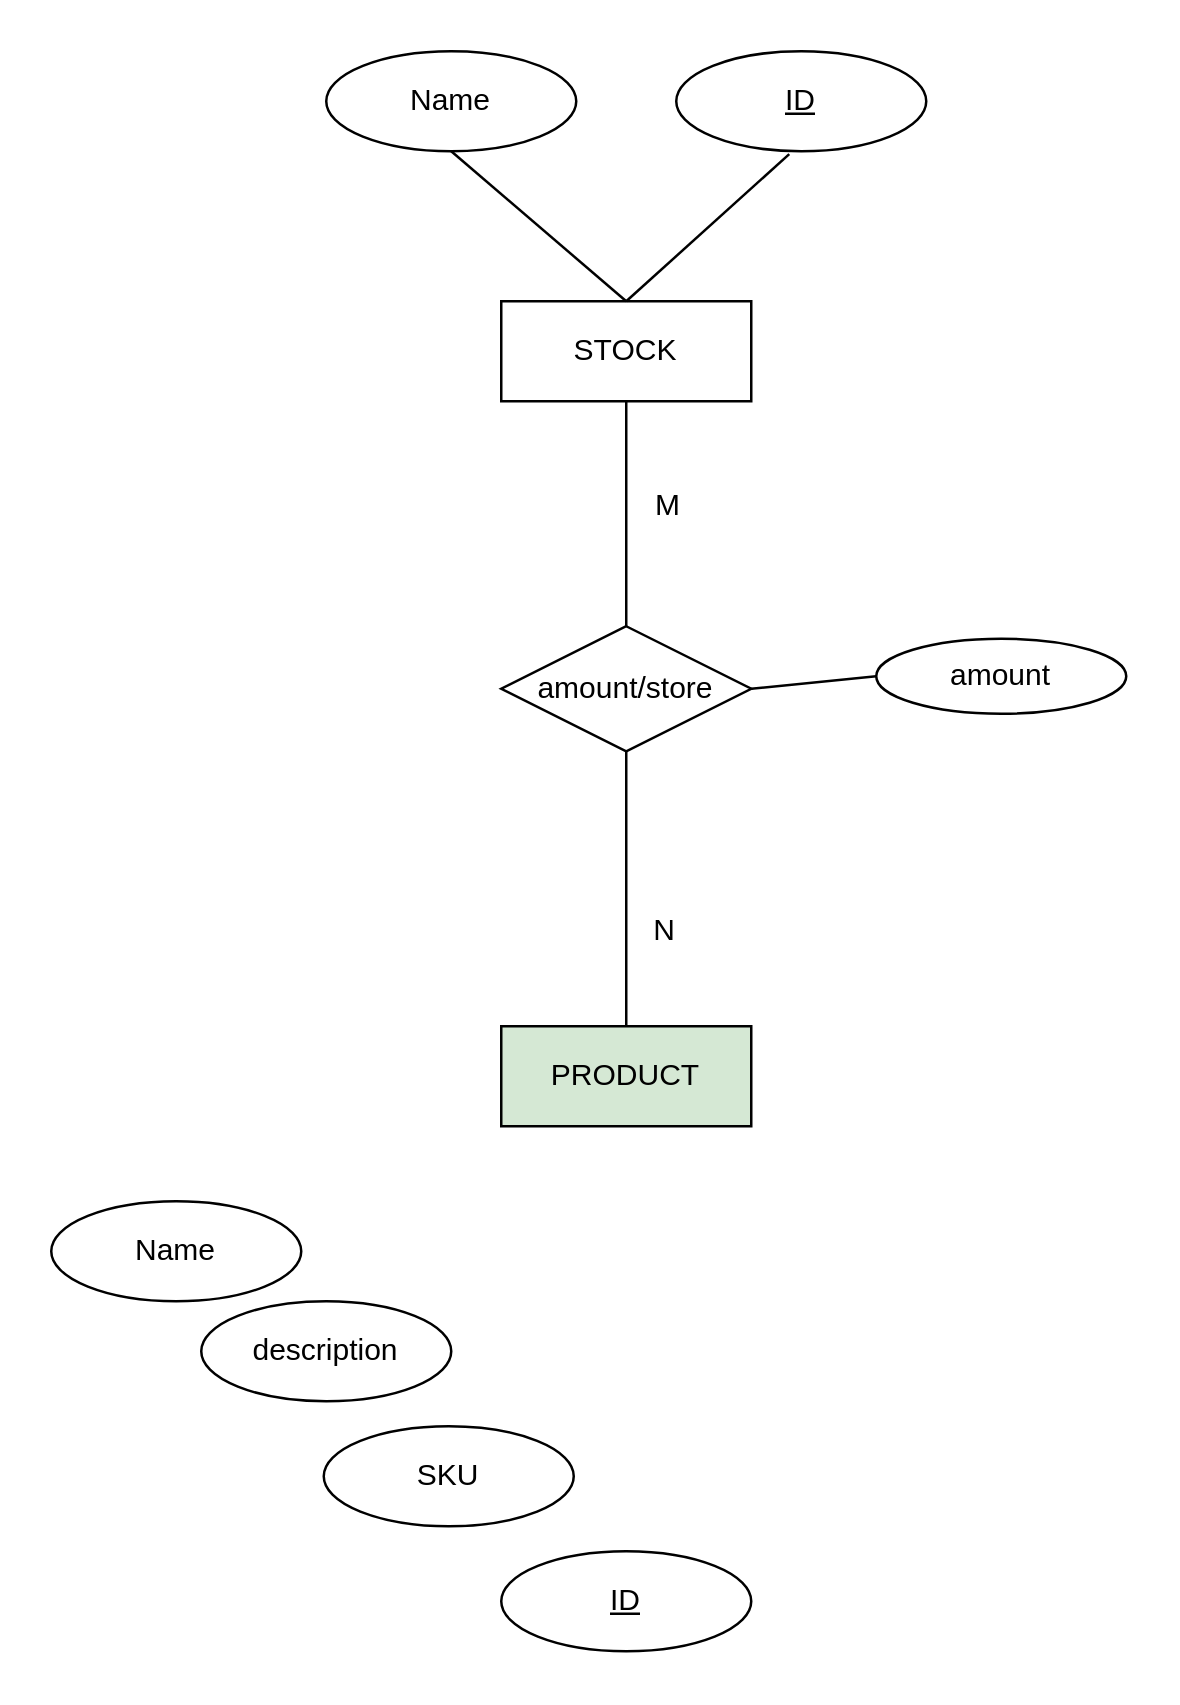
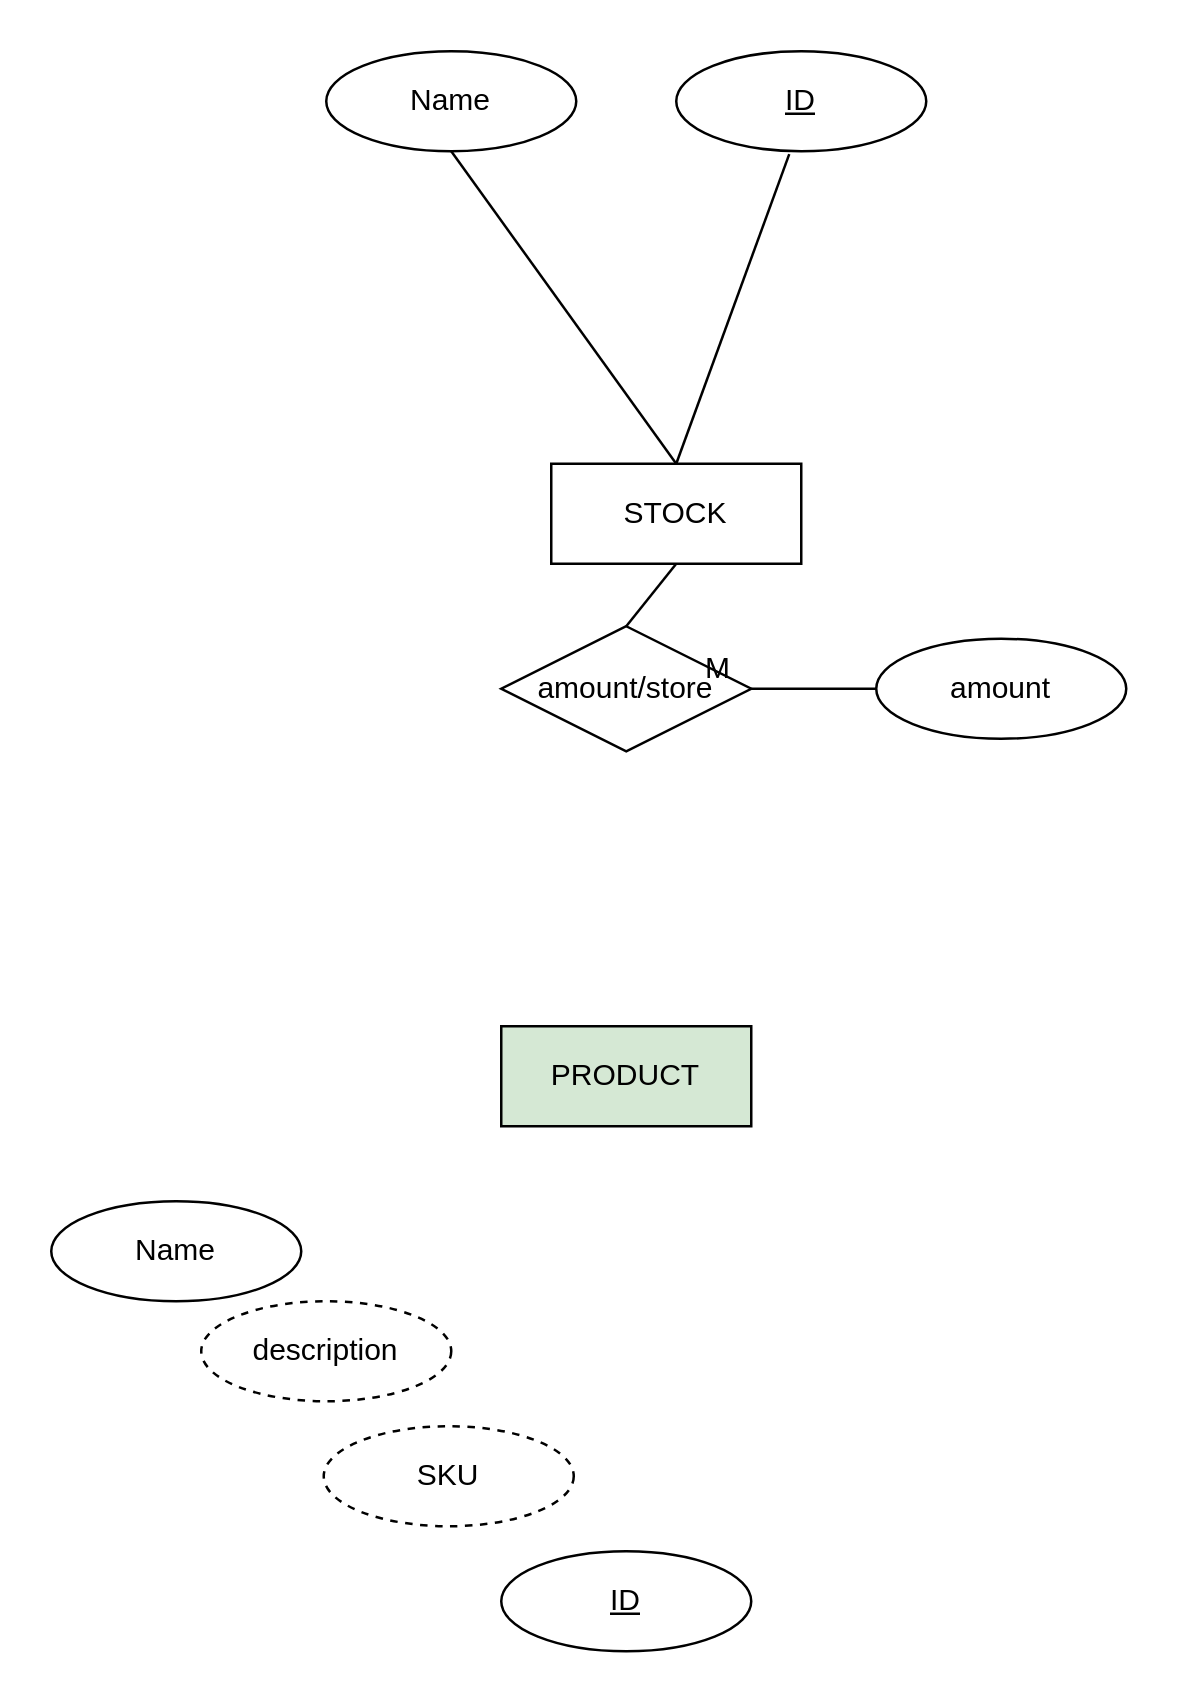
- <mxCell id="2" value="STOCK" style="whiteSpace=wrap;html=1;align=center;" vertex="1" parent="1"><mxGeometry x="200" y="120" width="100" height="40" as="geometry" /></mxCell>
+ <mxCell id="2" value="STOCK" style="whiteSpace=wrap;html=1;align=center;" vertex="1" parent="1"><mxGeometry x="220" y="185" width="100" height="40" as="geometry" /></mxCell>
- <mxCell id="15" value="amount" style="ellipse;whiteSpace=wrap;html=1;align=center;" vertex="1" parent="1"><mxGeometry x="350" y="255" width="100" height="30" as="geometry" /></mxCell>
+ <mxCell id="15" value="amount" style="ellipse;whiteSpace=wrap;html=1;align=center;" vertex="1" parent="1"><mxGeometry x="350" y="255" width="100" height="40" as="geometry" /></mxCell>
- <mxCell id="7" value="" style="endArrow=none;html=1;rounded=0;exitX=0.5;exitY=1;exitDx=0;exitDy=0;entryX=0.5;entryY=0;entryDx=0;entryDy=0;" edge="1" parent="1" source="4" target="3"><mxGeometry relative="1" as="geometry"><mxPoint x="260" y="170" as="sourcePoint" /><mxPoint x="260" y="240" as="targetPoint" /></mxGeometry></mxCell>
- <mxCell id="8" value="N" style="resizable=0;html=1;align=right;verticalAlign=bottom;" connectable="0" vertex="1" parent="7"><mxGeometry x="1" relative="1" as="geometry"><mxPoint x="20" y="-30" as="offset" /></mxGeometry></mxCell>
- <mxCell id="14" value="description" style="ellipse;whiteSpace=wrap;html=1;align=center;" vertex="1" parent="1"><mxGeometry x="80" y="520" width="100" height="40" as="geometry" /></mxCell>
+ <mxCell id="14" value="description" style="ellipse;whiteSpace=wrap;html=1;align=center;dashed=1;" vertex="1" parent="1"><mxGeometry x="80" y="520" width="100" height="40" as="geometry" /></mxCell>
- <mxCell id="18" value="SKU" style="ellipse;whiteSpace=wrap;html=1;align=center;" vertex="1" parent="1"><mxGeometry x="129" y="570" width="100" height="40" as="geometry" /></mxCell>
+ <mxCell id="18" value="SKU" style="ellipse;whiteSpace=wrap;html=1;align=center;dashed=1;" vertex="1" parent="1"><mxGeometry x="129" y="570" width="100" height="40" as="geometry" /></mxCell>
